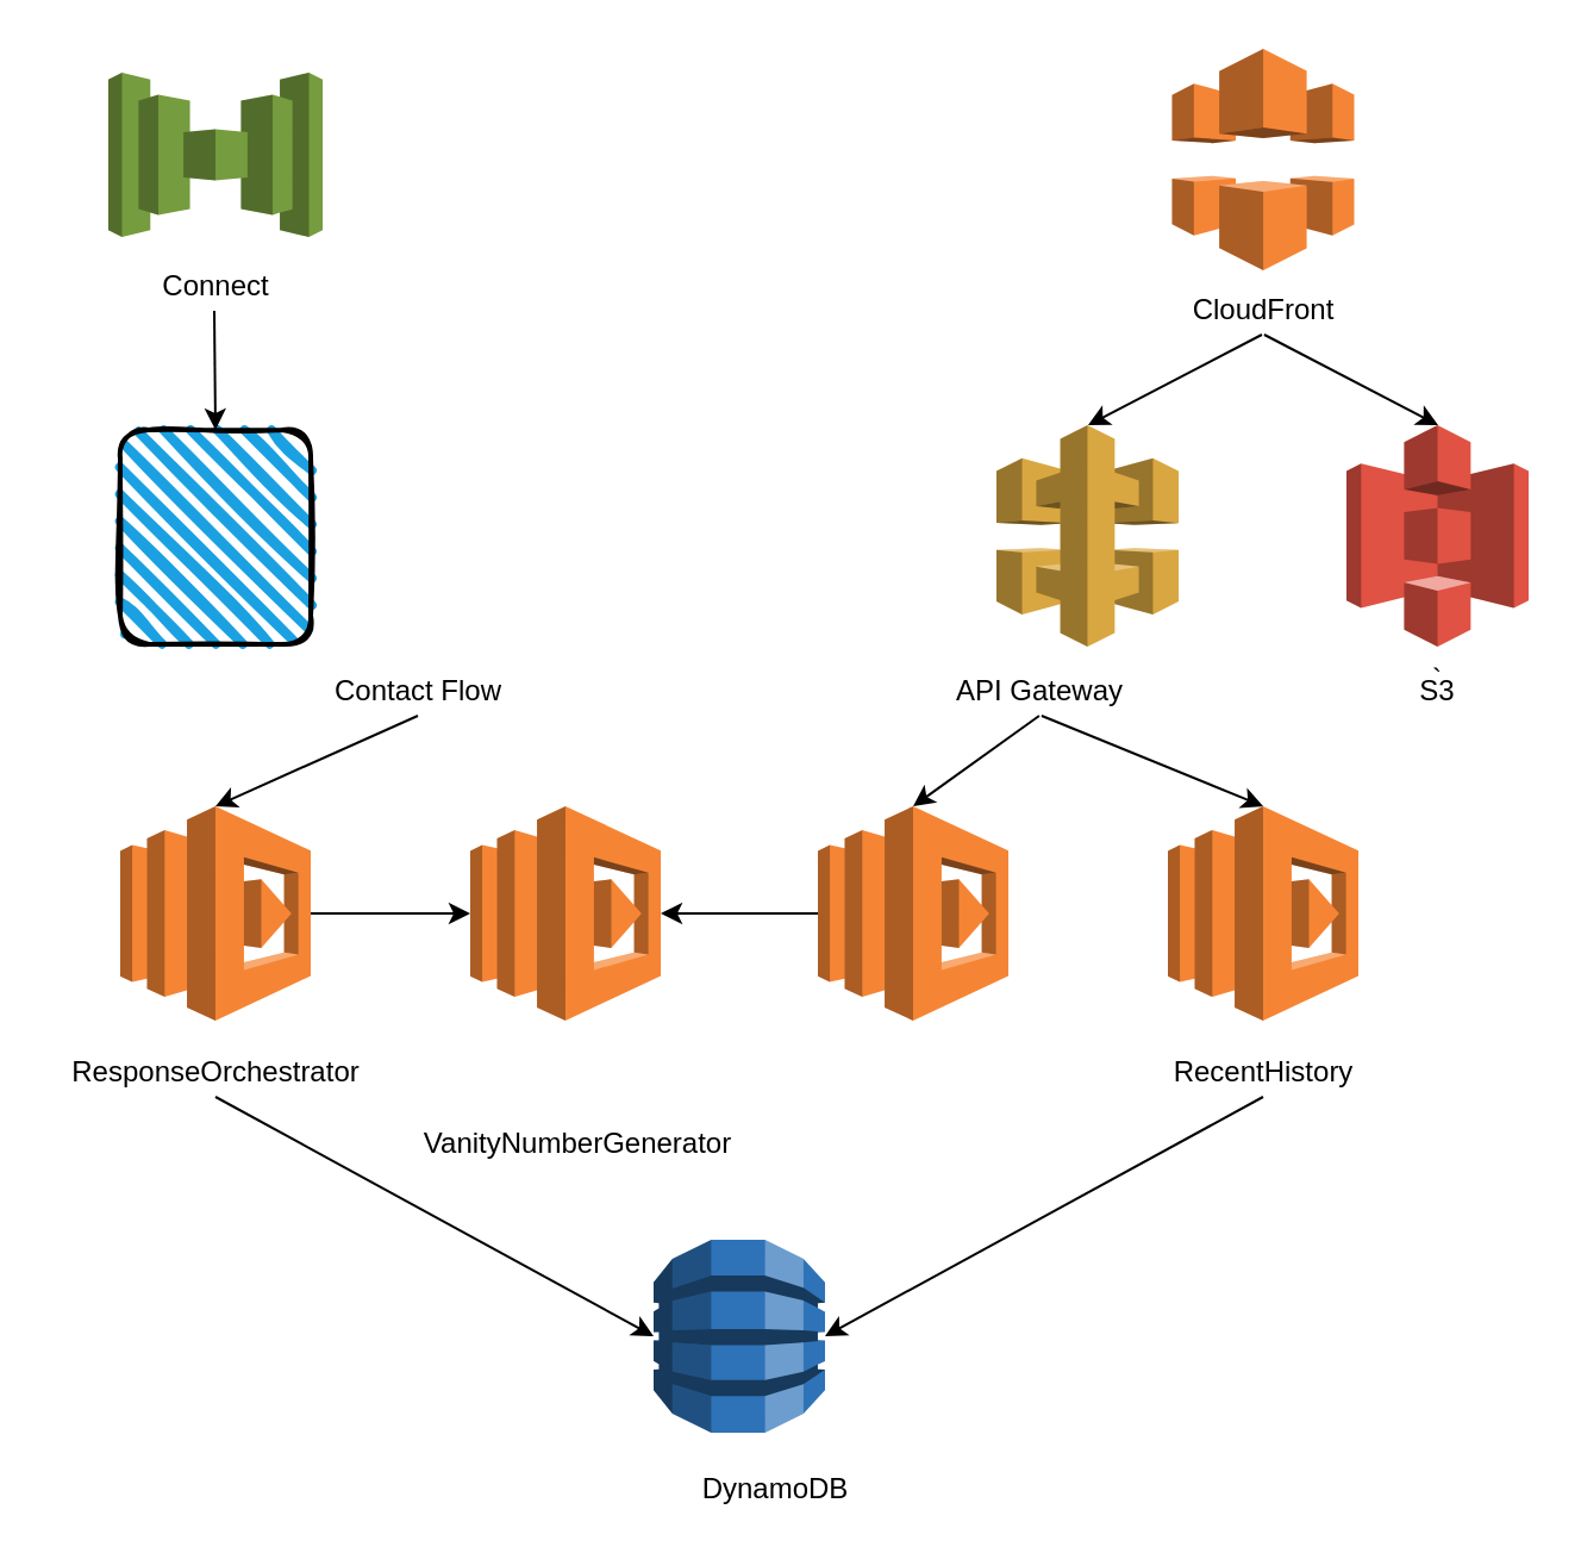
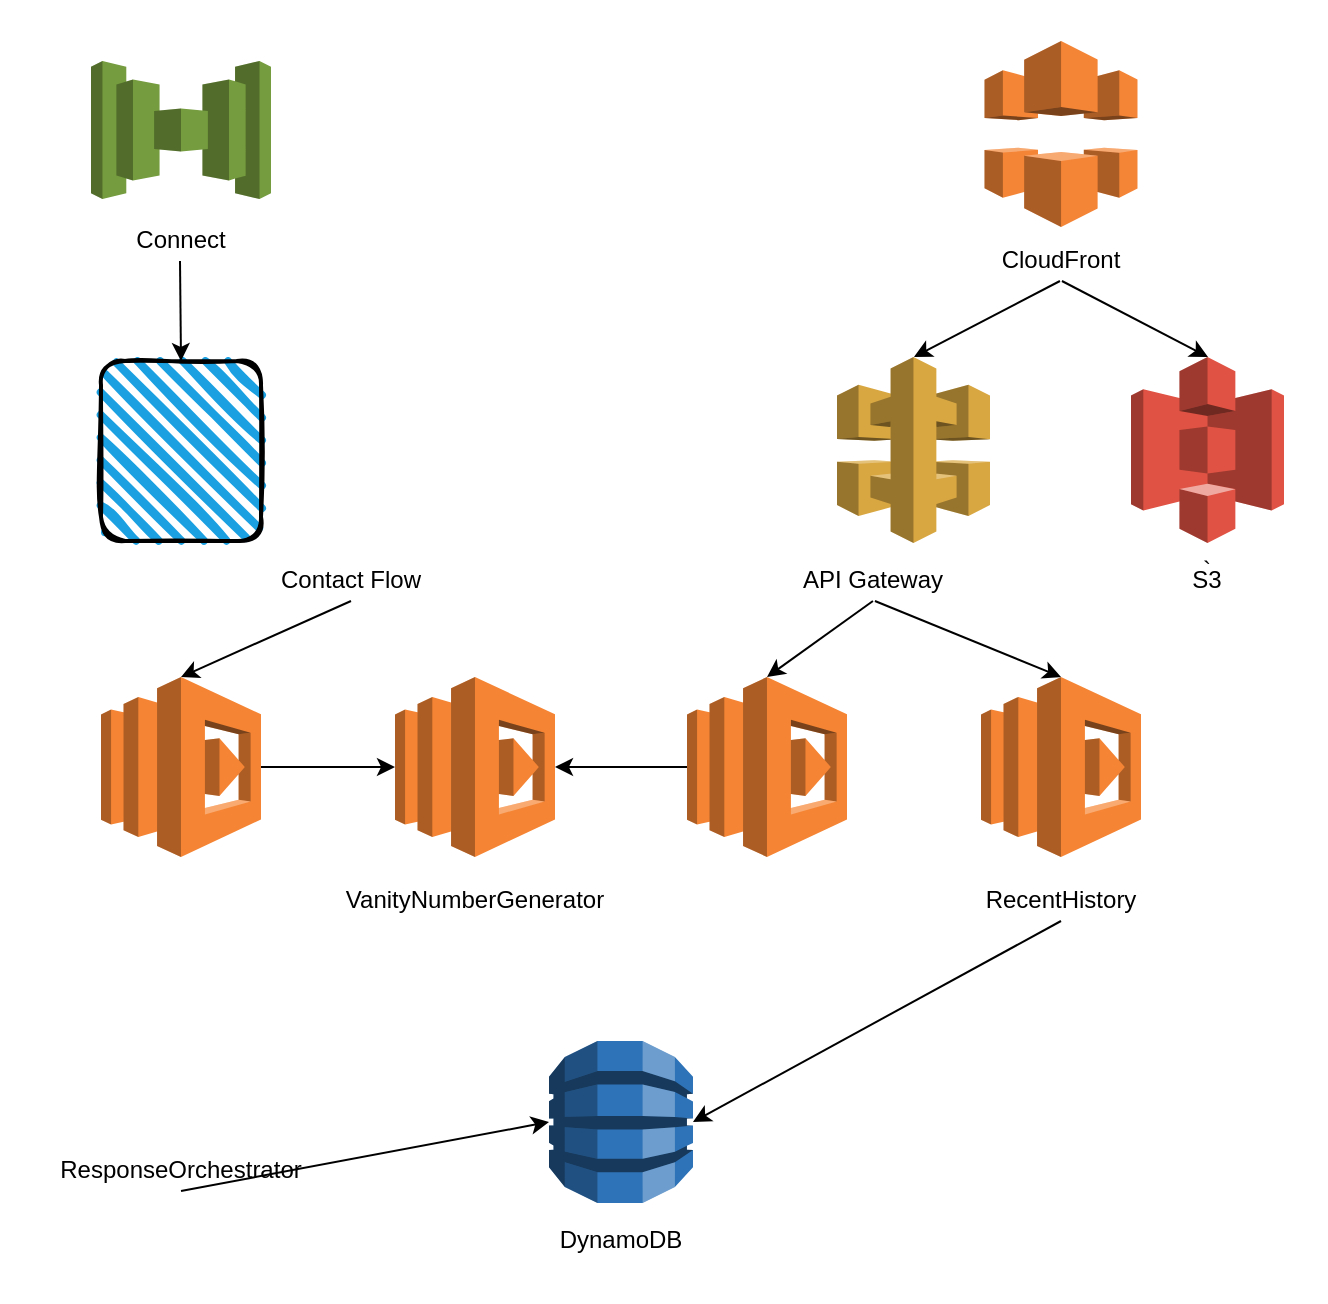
- <mxCell id="12" value="ResponseOrchestrator" style="text;html=1;resizable=0;autosize=1;align=center;verticalAlign=middle;points=[];fillColor=none;strokeColor=none;rounded=0;" vertex="1" parent="1"><mxGeometry x="20" y="440" width="140" height="20" as="geometry" /></mxCell>
+ <mxCell id="12" value="ResponseOrchestrator" style="text;html=1;resizable=0;autosize=1;align=center;verticalAlign=middle;points=[];fillColor=none;strokeColor=none;rounded=0;" vertex="1" parent="1"><mxGeometry x="20" y="575" width="140" height="20" as="geometry" /></mxCell>
- <mxCell id="11" value="VanityNumberGenerator" style="text;html=1;resizable=0;autosize=1;align=center;verticalAlign=middle;points=[];fillColor=none;strokeColor=none;rounded=0;" vertex="1" parent="1"><mxGeometry x="172" y="470" width="140" height="20" as="geometry" /></mxCell>
+ <mxCell id="11" value="VanityNumberGenerator" style="text;html=1;resizable=0;autosize=1;align=center;verticalAlign=middle;points=[];fillColor=none;strokeColor=none;rounded=0;" vertex="1" parent="1"><mxGeometry x="167" y="440" width="140" height="20" as="geometry" /></mxCell>
- <mxCell id="13" value="DynamoDB" style="text;html=1;resizable=0;autosize=1;align=center;verticalAlign=middle;points=[];fillColor=none;strokeColor=none;rounded=0;" vertex="1" parent="1"><mxGeometry x="285" y="615" width="80" height="20" as="geometry" /></mxCell>
+ <mxCell id="13" value="DynamoDB" style="text;html=1;resizable=0;autosize=1;align=center;verticalAlign=middle;points=[];fillColor=none;strokeColor=none;rounded=0;" vertex="1" parent="1"><mxGeometry x="270" y="610" width="80" height="20" as="geometry" /></mxCell>
